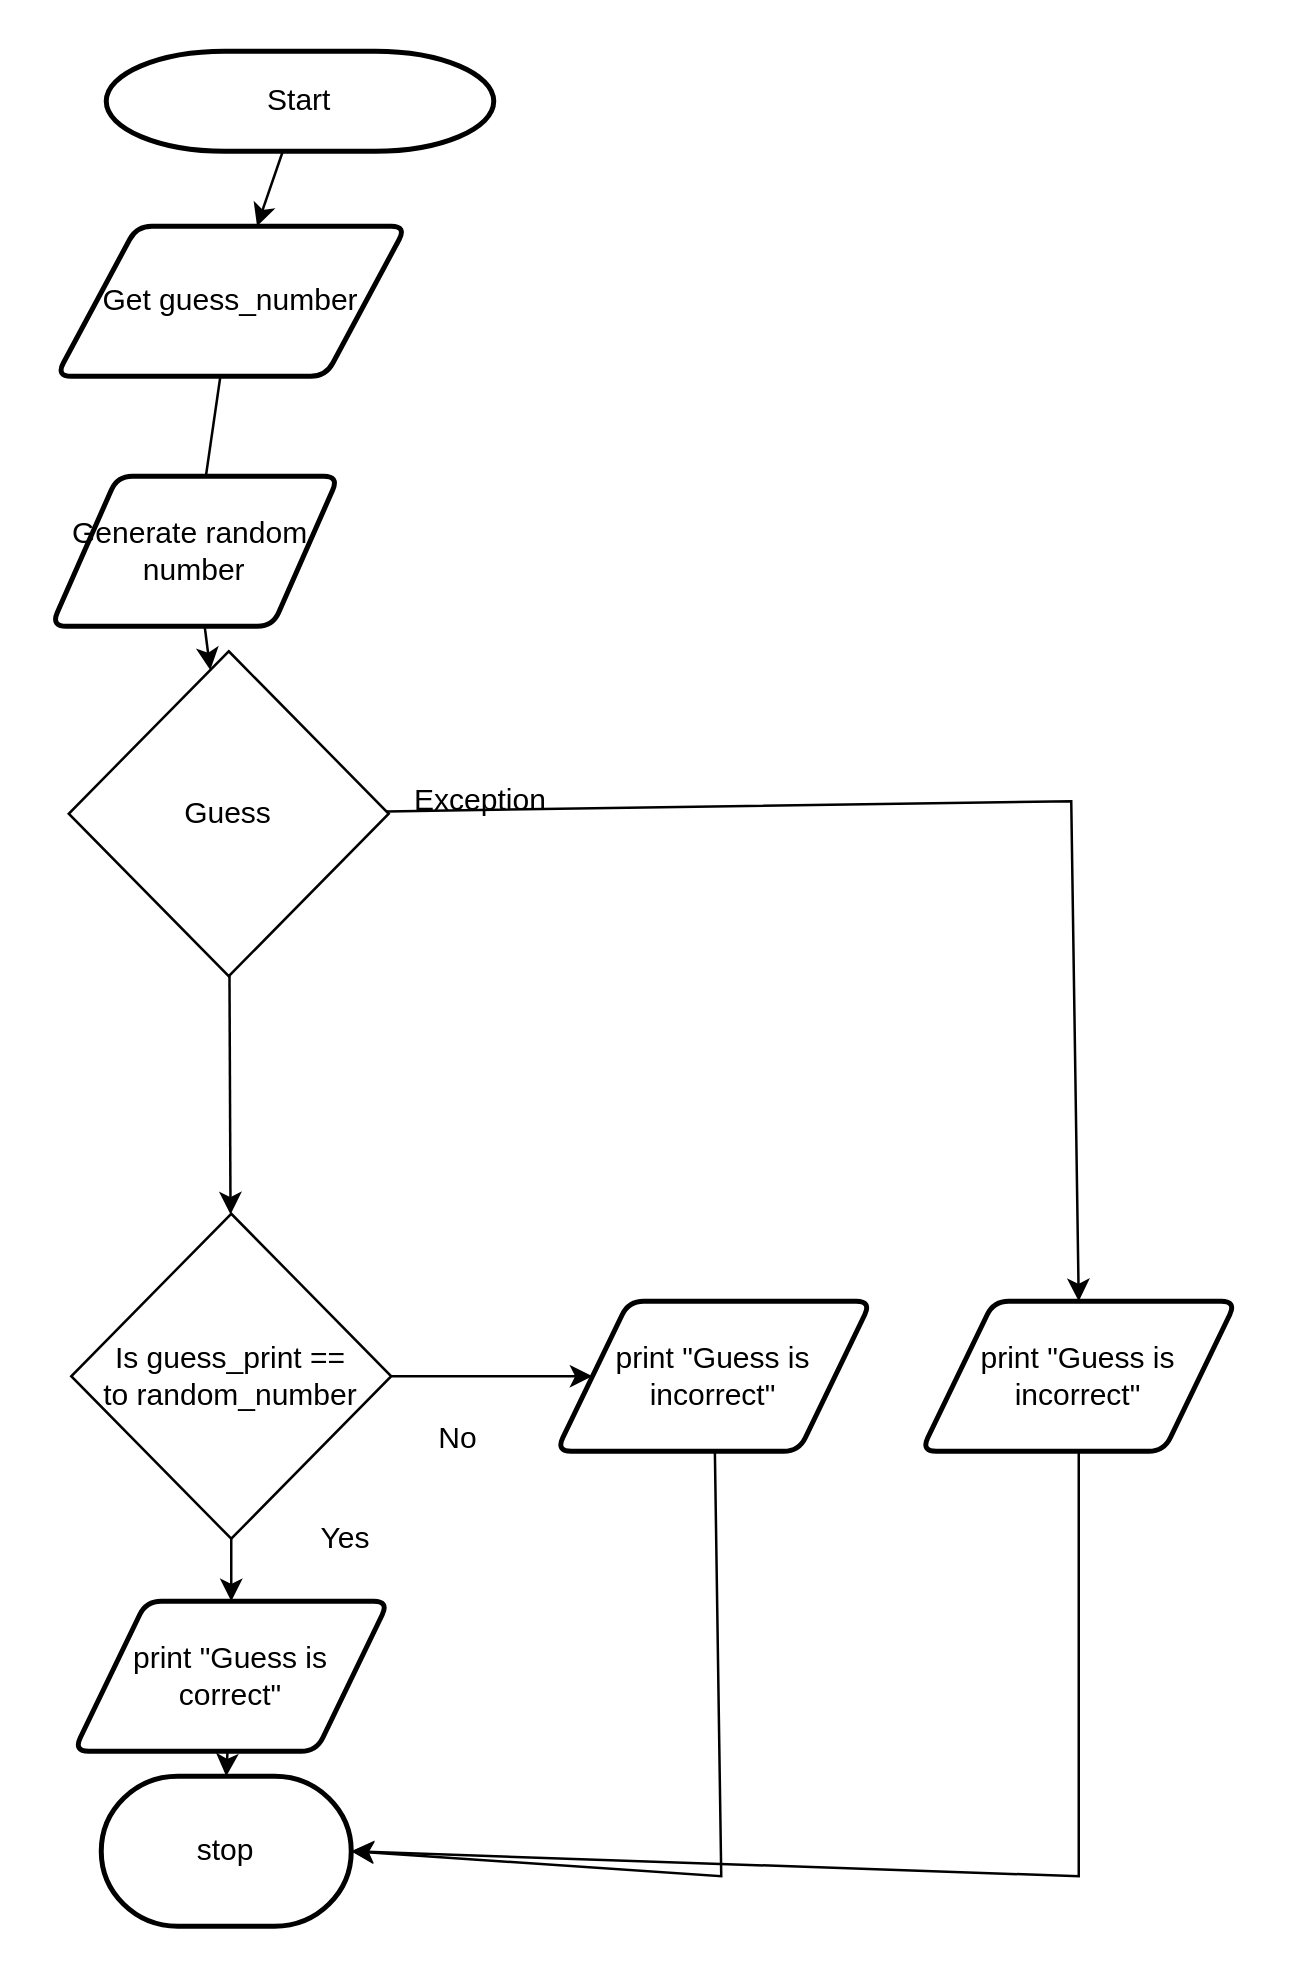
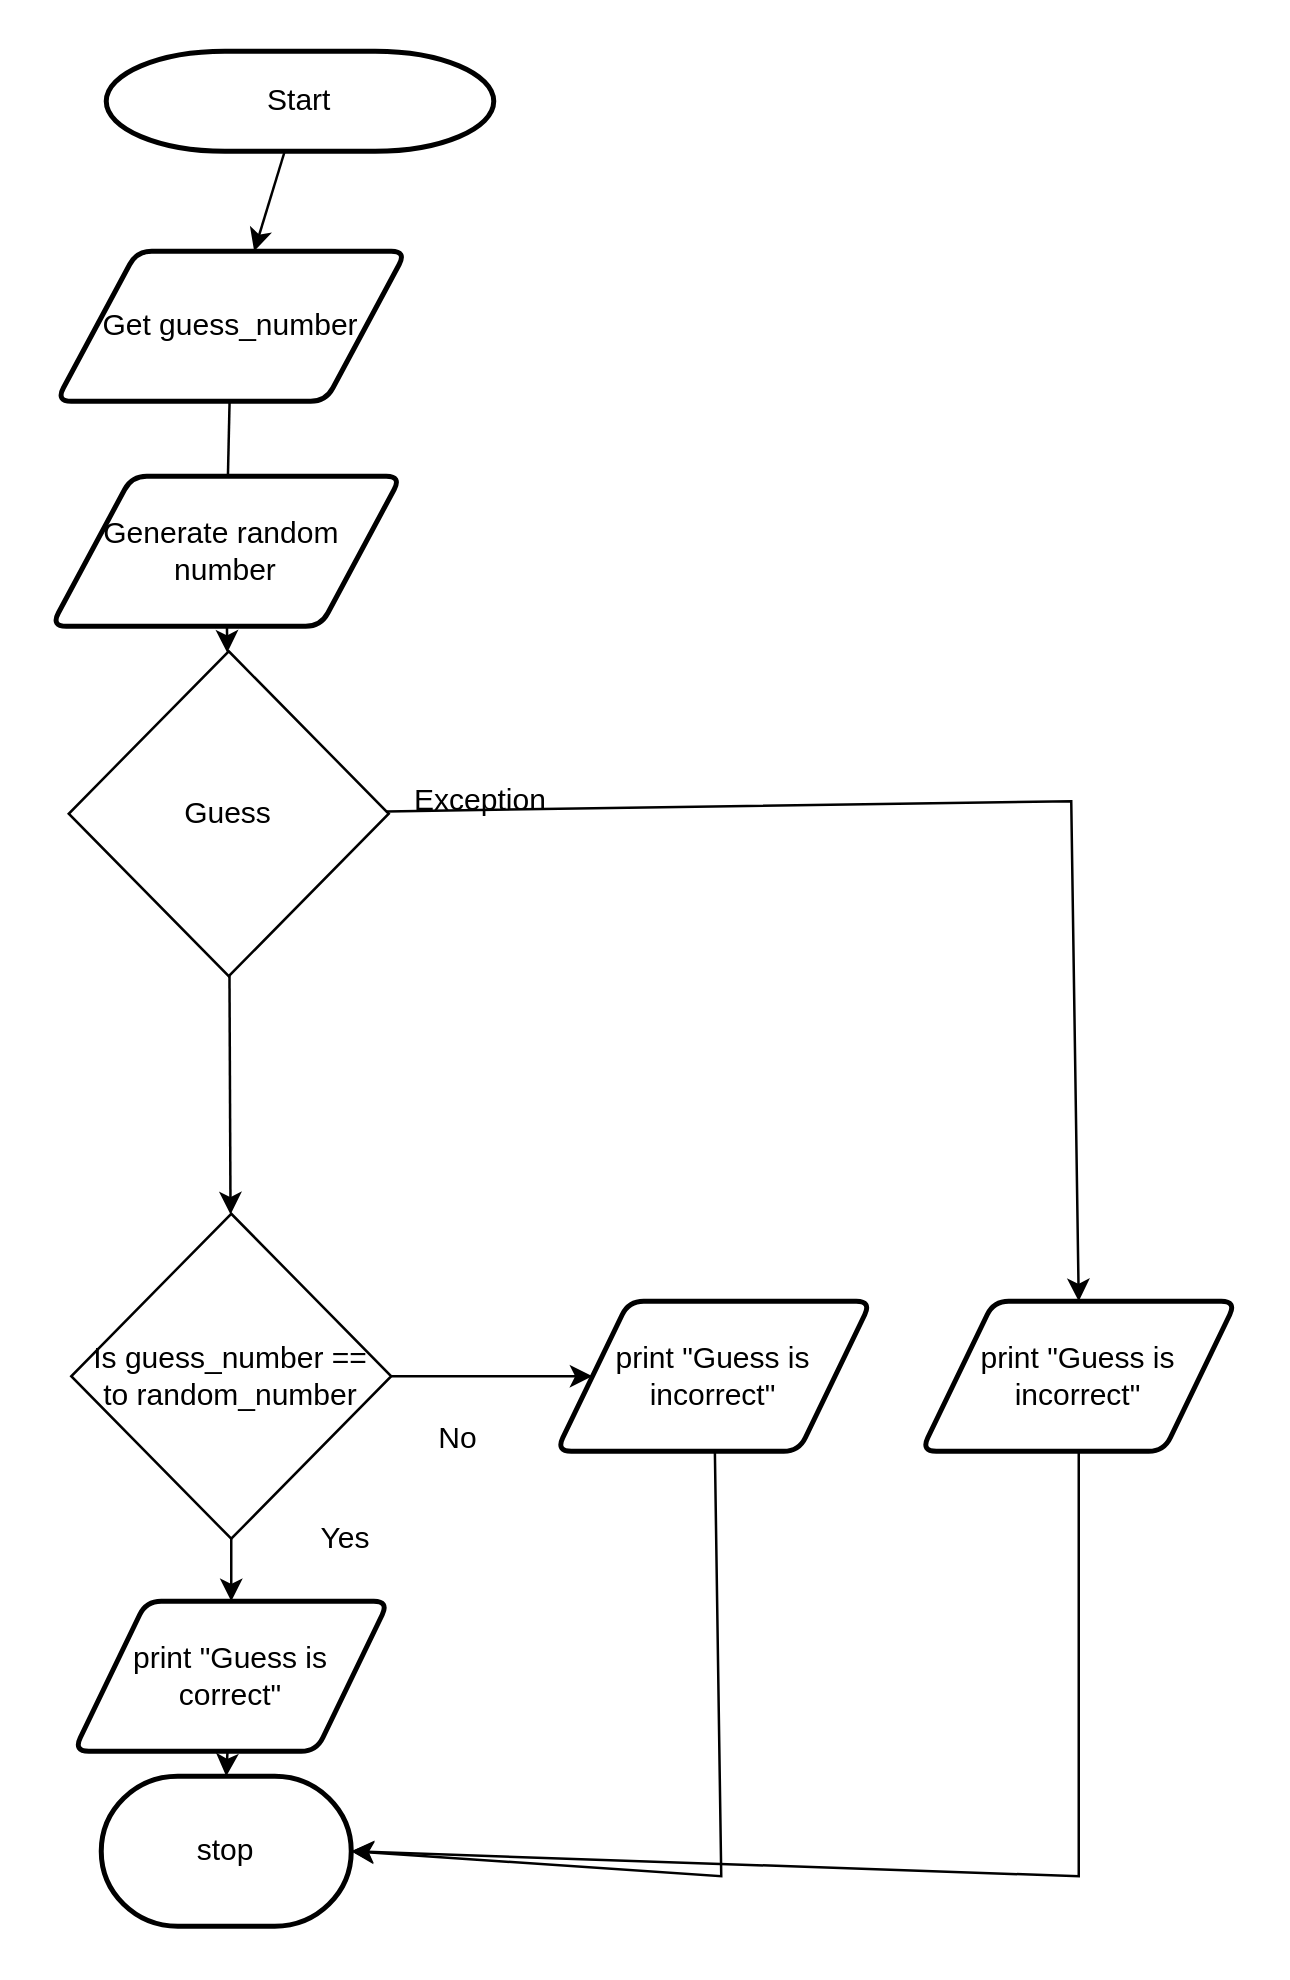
- <mxCell id="4" value="Get guess_number" style="shape=parallelogram;html=1;strokeWidth=2;perimeter=parallelogramPerimeter;whiteSpace=wrap;rounded=1;arcSize=12;size=0.23;" parent="1" vertex="1"><mxGeometry x="22" y="90" width="140" height="60" as="geometry" /></mxCell>
+ <mxCell id="4" value="Get guess_number" style="shape=parallelogram;html=1;strokeWidth=2;perimeter=parallelogramPerimeter;whiteSpace=wrap;rounded=1;arcSize=12;size=0.23;" parent="1" vertex="1"><mxGeometry x="22" y="100" width="140" height="60" as="geometry" /></mxCell>
- <mxCell id="16" value="Generate random&amp;nbsp;&lt;br&gt;number" style="shape=parallelogram;html=1;strokeWidth=2;perimeter=parallelogramPerimeter;whiteSpace=wrap;rounded=1;arcSize=12;size=0.23;" parent="1" vertex="1"><mxGeometry x="20" y="190" width="115" height="60" as="geometry" /></mxCell>
+ <mxCell id="16" value="Generate random&amp;nbsp;&lt;br&gt;number" style="shape=parallelogram;html=1;strokeWidth=2;perimeter=parallelogramPerimeter;whiteSpace=wrap;rounded=1;arcSize=12;size=0.23;" parent="1" vertex="1"><mxGeometry x="20" y="190" width="140" height="60" as="geometry" /></mxCell>
- <mxCell id="10" value="Is guess_print == &lt;br&gt;to random_number" style="rhombus;whiteSpace=wrap;html=1;" parent="1" vertex="1"><mxGeometry x="28" y="485" width="128" height="130" as="geometry" /></mxCell>
+ <mxCell id="10" value="Is guess_number == &lt;br&gt;to random_number" style="rhombus;whiteSpace=wrap;html=1;" parent="1" vertex="1"><mxGeometry x="28" y="485" width="128" height="130" as="geometry" /></mxCell>
